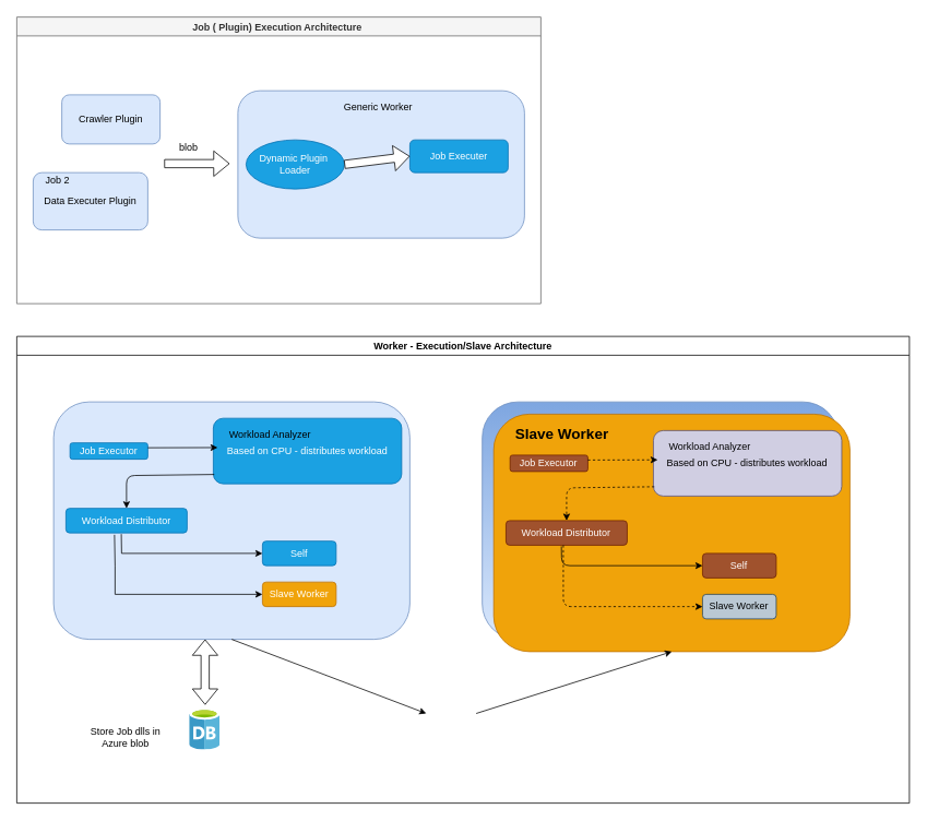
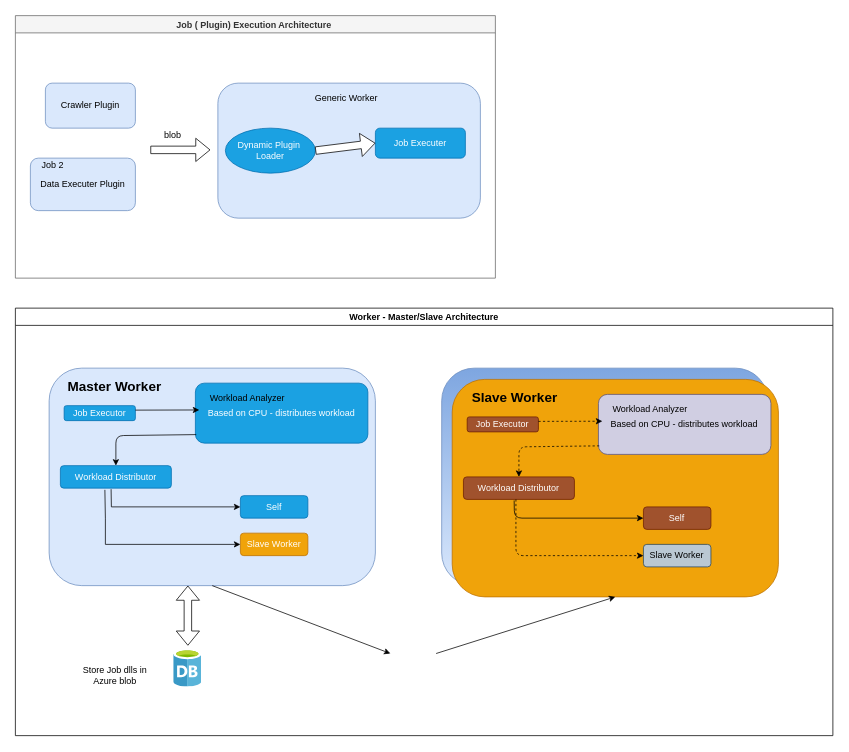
- <mxCell id="7" value="Crawler Plugin" style="rounded=1;whiteSpace=wrap;html=1;fillColor=#dae8fc;strokeColor=#6c8ebf;" vertex="1" parent="3"><mxGeometry x="55" y="95" width="120" height="60" as="geometry" /></mxCell>
+ <mxCell id="7" value="Crawler Plugin" style="rounded=1;whiteSpace=wrap;html=1;fillColor=#dae8fc;strokeColor=#6c8ebf;" vertex="1" parent="3"><mxGeometry x="40" y="90" width="120" height="60" as="geometry" /></mxCell>
- <mxCell id="14" value="Worker - Execution/Slave Architecture" style="swimlane;startSize=23;" vertex="1" parent="1"><mxGeometry x="20" y="410" width="1090" height="570" as="geometry" /></mxCell>
+ <mxCell id="14" value="Worker - Master/Slave Architecture" style="swimlane;startSize=23;" vertex="1" parent="1"><mxGeometry x="20" y="410" width="1090" height="570" as="geometry" /></mxCell>
+ <mxCell id="16" value="Master Worker" style="text;html=1;strokeColor=none;fillColor=none;align=center;verticalAlign=middle;whiteSpace=wrap;rounded=0;fontStyle=1;fontSize=18;" vertex="1" parent="14"><mxGeometry x="65" y="90" width="135" height="30" as="geometry" /></mxCell>
